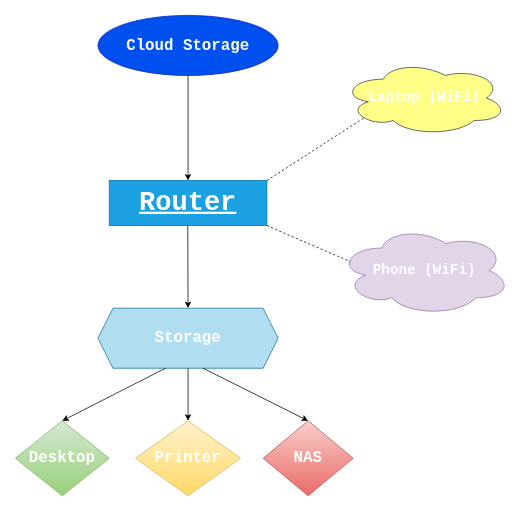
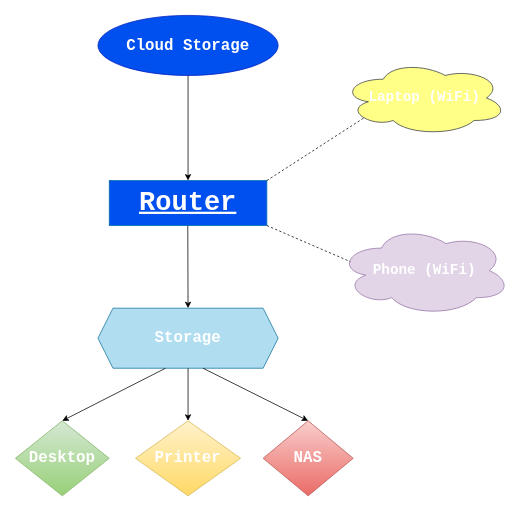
- <mxCell id="4" value="Router" style="rounded=0;whiteSpace=wrap;html=1;fillColor=#1ba1e2;fontColor=light-dark(#FFFFFF,#000044);strokeColor=#006EAF;fontStyle=5;fontSize=36;fontFamily=Courier New;labelBackgroundColor=none;" parent="1" vertex="1"><mxGeometry x="145" y="240" width="210" height="60" as="geometry" /></mxCell>
+ <mxCell id="4" value="Router" style="rounded=0;whiteSpace=wrap;html=1;fillColor=#0050ef;fontColor=light-dark(#FFFFFF,#000044);strokeColor=#006EAF;fontStyle=5;fontSize=36;fontFamily=Courier New;labelBackgroundColor=none;" parent="1" vertex="1"><mxGeometry x="145" y="240" width="210" height="60" as="geometry" /></mxCell>
